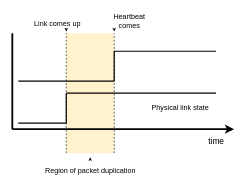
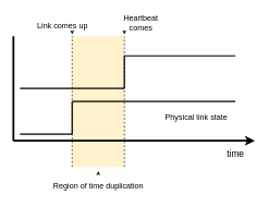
- <mxCell id="18" value="Region of packet duplication" style="text;html=1;align=center;verticalAlign=middle;resizable=0;points=[];autosize=1;strokeColor=none;fillColor=none;" vertex="1" parent="1"><mxGeometry x="65" y="275" width="170" height="20" as="geometry" /></mxCell>
+ <mxCell id="18" value="Region of time duplication" style="text;html=1;align=center;verticalAlign=middle;resizable=0;points=[];autosize=1;strokeColor=none;fillColor=none;" vertex="1" parent="1"><mxGeometry x="65" y="275" width="170" height="20" as="geometry" /></mxCell>
